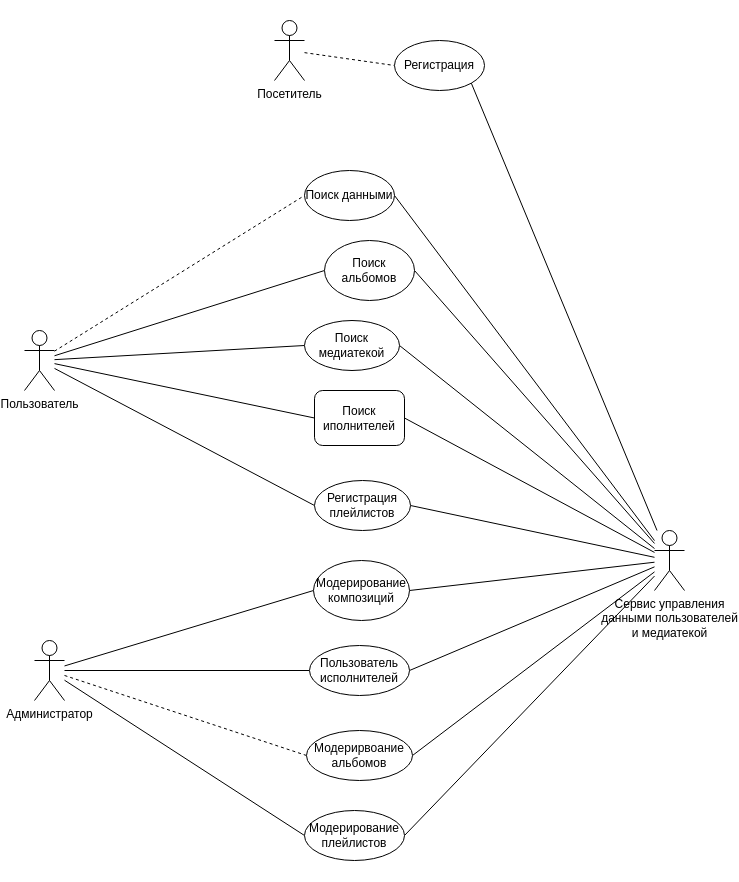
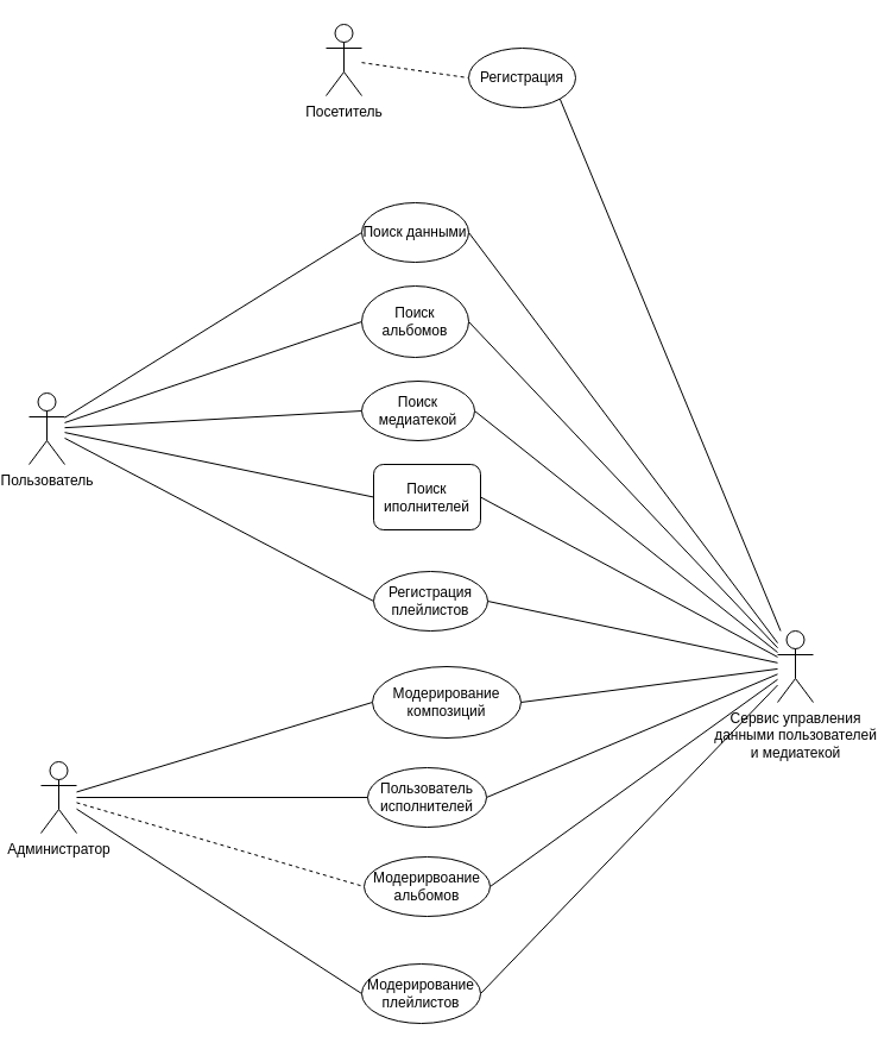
- <mxCell id="28" value="Поиск альбомов" style="ellipse;whiteSpace=wrap;html=1;" parent="1" vertex="1"><mxGeometry x="320" y="240" width="90" height="60" as="geometry" /></mxCell>
+ <mxCell id="28" value="Поиск альбомов" style="ellipse;whiteSpace=wrap;html=1;" parent="1" vertex="1"><mxGeometry x="300" y="240" width="90" height="60" as="geometry" /></mxCell>
- <mxCell id="16" style="edgeStyle=none;html=1;entryX=0;entryY=0.5;entryDx=0;entryDy=0;endArrow=none;endFill=0;dashed=1;" parent="1" source="21" target="27" edge="1"><mxGeometry relative="1" as="geometry" /></mxCell>
+ <mxCell id="16" style="edgeStyle=none;html=1;entryX=0;entryY=0.5;entryDx=0;entryDy=0;endArrow=none;endFill=0;" parent="1" source="21" target="27" edge="1"><mxGeometry relative="1" as="geometry" /></mxCell>
- <mxCell id="32" value="Модерирование композиций" style="ellipse;whiteSpace=wrap;html=1;" parent="1" vertex="1"><mxGeometry x="309" y="560" width="96" height="60" as="geometry" /></mxCell>
+ <mxCell id="32" value="Модерирование композиций" style="ellipse;whiteSpace=wrap;html=1;" parent="1" vertex="1"><mxGeometry x="309" y="560" width="125" height="60" as="geometry" /></mxCell>
- <mxCell id="33" value="Модерирвоание альбомов" style="ellipse;whiteSpace=wrap;html=1;" parent="1" vertex="1"><mxGeometry x="302" y="730" width="106" height="50" as="geometry" /></mxCell>
+ <mxCell id="33" value="Модерирвоание альбомов" style="ellipse;whiteSpace=wrap;html=1;" parent="1" vertex="1"><mxGeometry x="302" y="720" width="106" height="50" as="geometry" /></mxCell>
